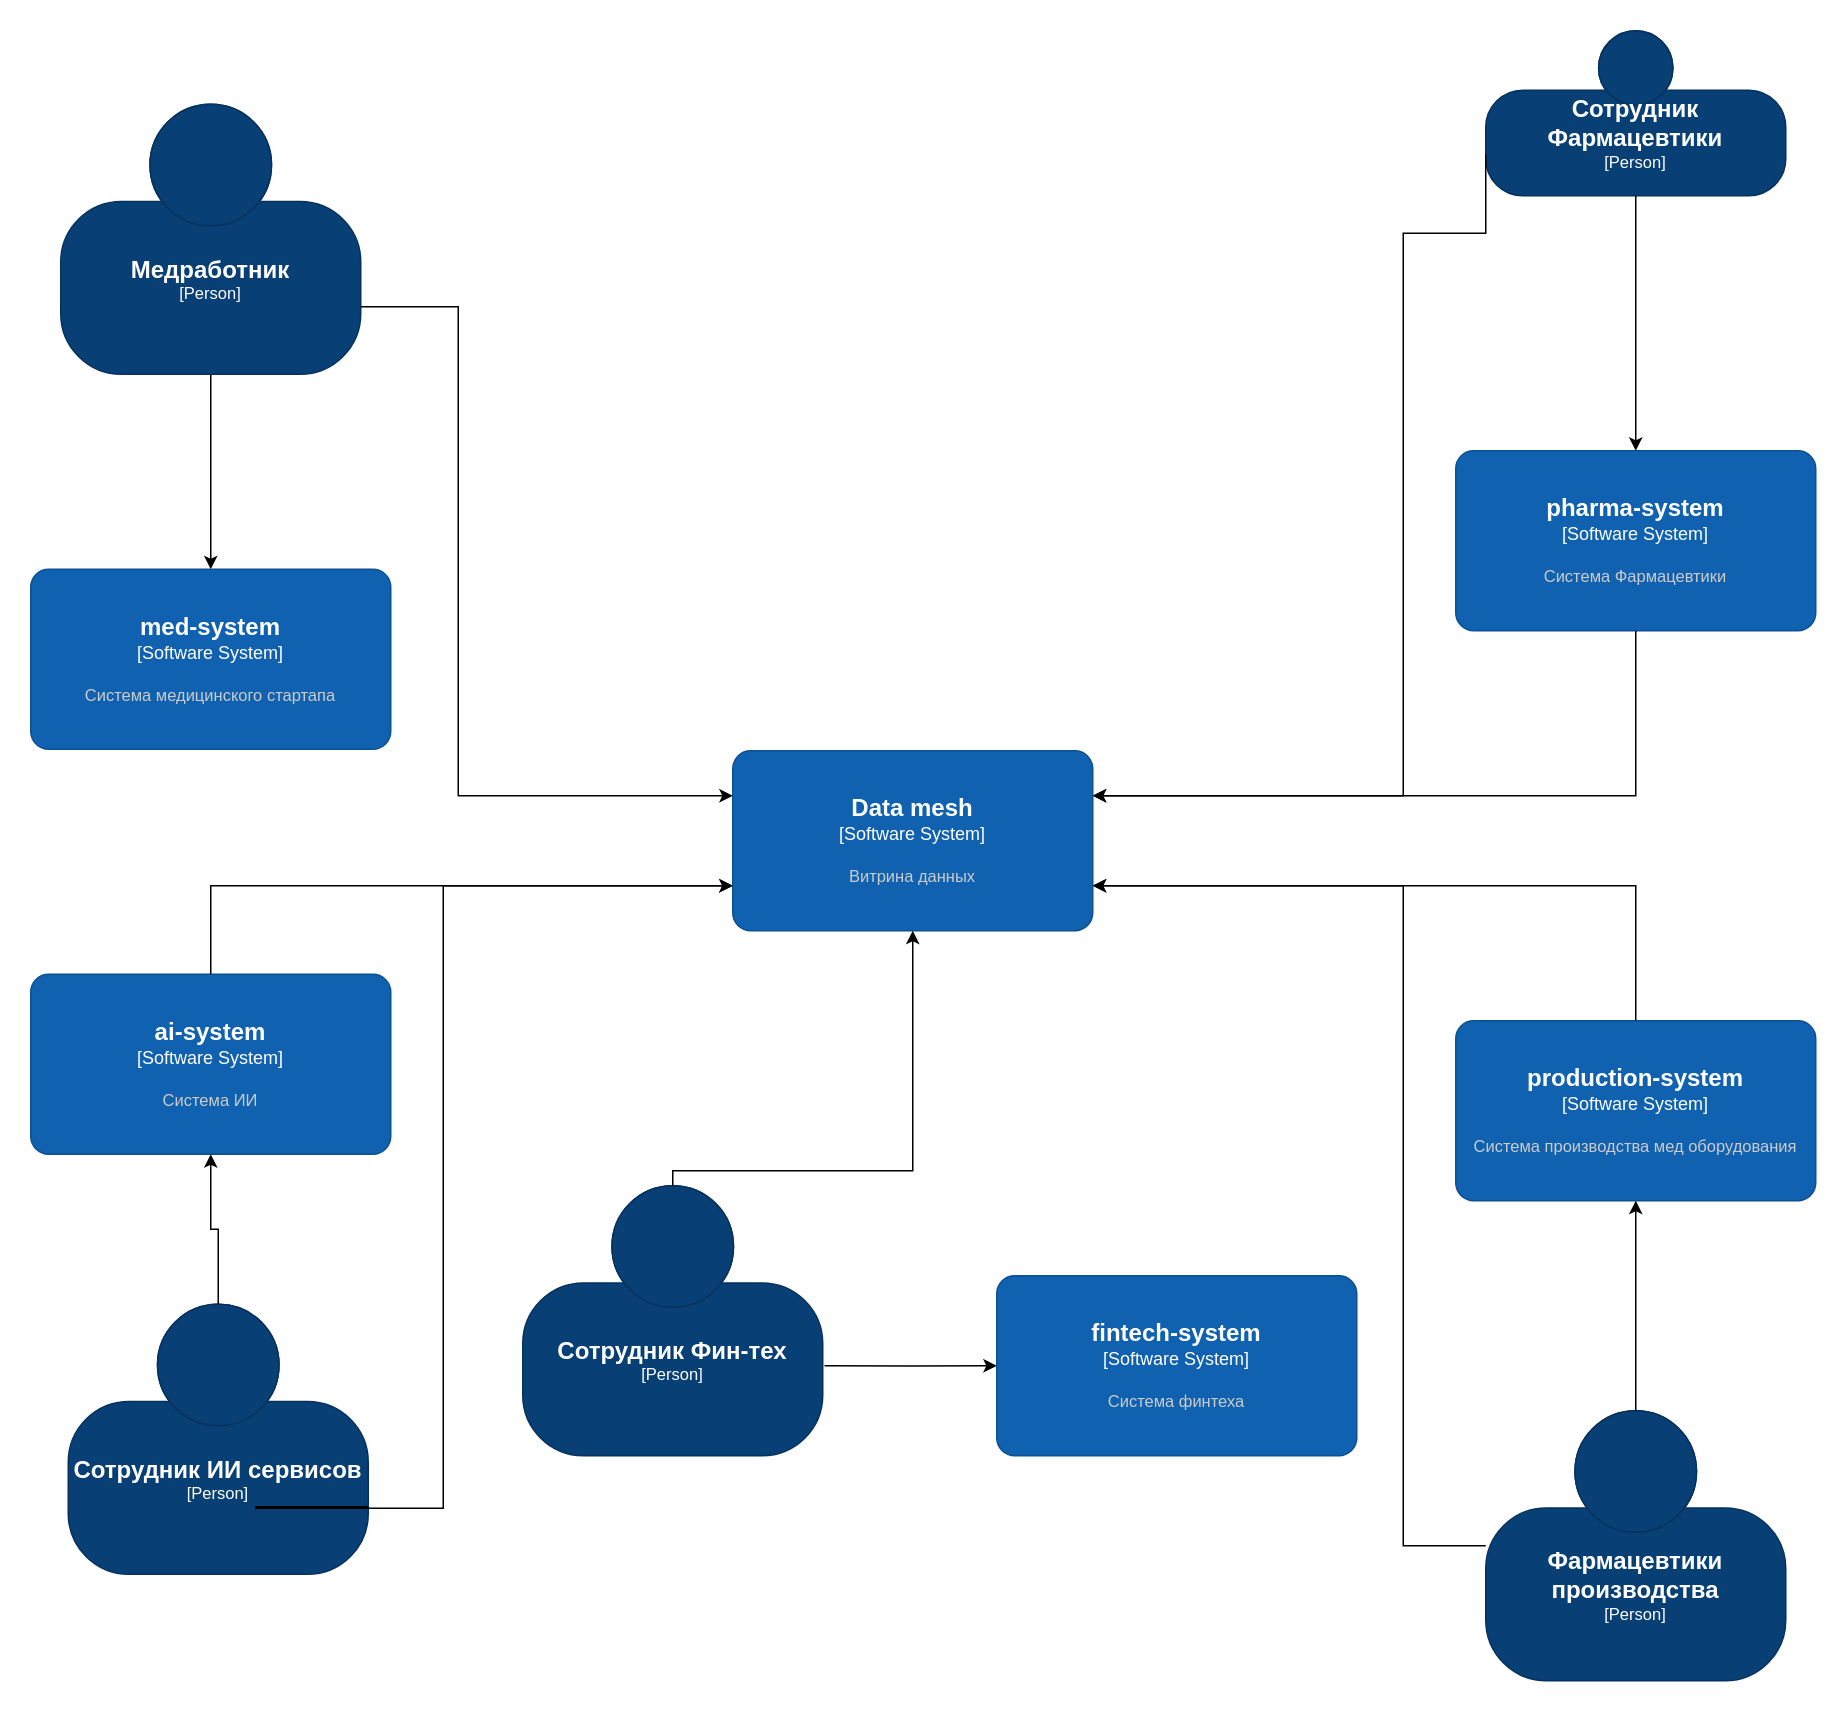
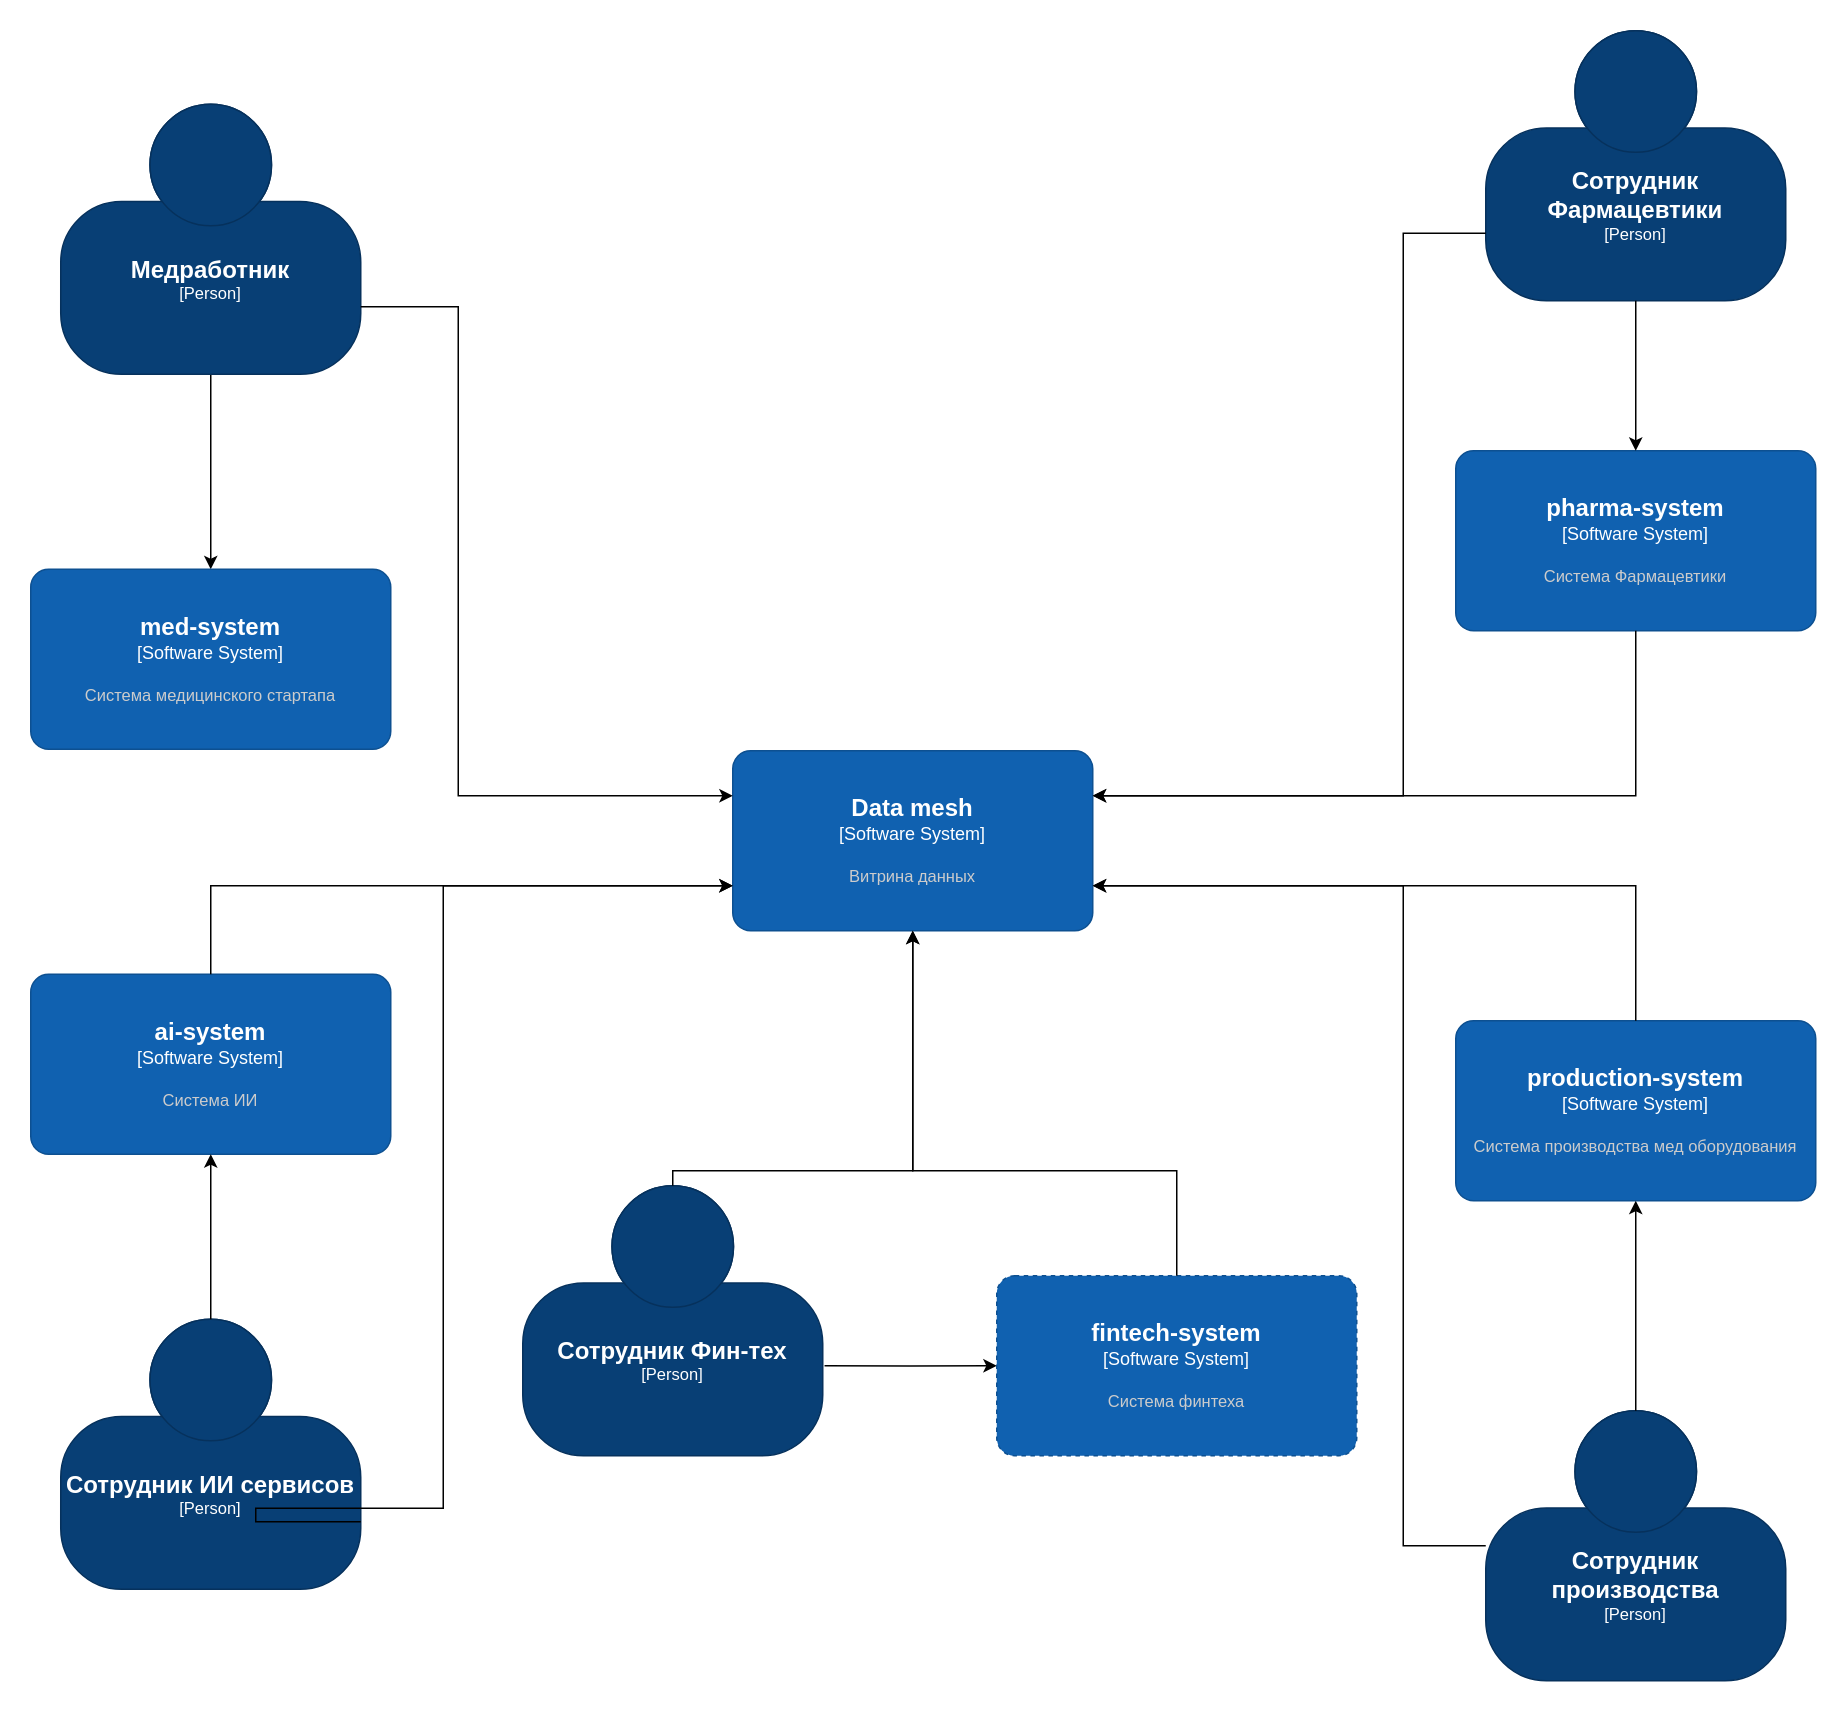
- <mxCell id="6" value="&lt;font style=&quot;font-size: 16px&quot;&gt;&lt;b&gt;Сотрудник Фармацевтики&lt;/b&gt;&lt;/font&gt;&lt;div&gt;[Person]&lt;/div&gt;&lt;br&gt;&lt;div&gt;&lt;font style=&quot;font-size: 11px&quot;&gt;&lt;font color=&quot;#cccccc&quot;&gt;&lt;/font&gt;&lt;/div&gt;" style="html=1;fontSize=11;dashed=0;whiteSpace=wrap;fillColor=#083F75;strokeColor=#06315C;fontColor=#ffffff;shape=mxgraph.c4.person2;align=center;metaEdit=1;points=[[0.5,0,0],[1,0.5,0],[1,0.75,0],[0.75,1,0],[0.5,1,0],[0.25,1,0],[0,0.75,0],[0,0.5,0]];resizable=0;" parent="1" vertex="1"><mxGeometry x="990" y="20" width="200" height="110" as="geometry" /></mxCell>
+ <mxCell id="6" value="&lt;font style=&quot;font-size: 16px&quot;&gt;&lt;b&gt;Сотрудник Фармацевтики&lt;/b&gt;&lt;/font&gt;&lt;div&gt;[Person]&lt;/div&gt;&lt;br&gt;&lt;div&gt;&lt;font style=&quot;font-size: 11px&quot;&gt;&lt;font color=&quot;#cccccc&quot;&gt;&lt;/font&gt;&lt;/div&gt;" style="html=1;fontSize=11;dashed=0;whiteSpace=wrap;fillColor=#083F75;strokeColor=#06315C;fontColor=#ffffff;shape=mxgraph.c4.person2;align=center;metaEdit=1;points=[[0.5,0,0],[1,0.5,0],[1,0.75,0],[0.75,1,0],[0.5,1,0],[0.25,1,0],[0,0.75,0],[0,0.5,0]];resizable=0;" parent="1" vertex="1"><mxGeometry x="990" y="20" width="200" height="180" as="geometry" /></mxCell>
+ <mxCell id="21" style="edgeStyle=orthogonalEdgeStyle;rounded=0;orthogonalLoop=1;jettySize=auto;html=1;exitX=0.5;exitY=0;exitDx=0;exitDy=0;exitPerimeter=0;entryX=0.5;entryY=1;entryDx=0;entryDy=0;entryPerimeter=0;" parent="1" source="9" target="14" edge="1"><mxGeometry relative="1" as="geometry"><Array as="points"><mxPoint x="784" y="780" /><mxPoint x="608" y="780" /></Array></mxGeometry></mxCell>
- <mxCell id="9" value="&lt;font style=&quot;font-size: 16px&quot;&gt;&lt;b&gt;fintech-system&lt;/b&gt;&lt;/font&gt;&lt;div&gt;[Software System]&lt;/div&gt;&lt;br&gt;&lt;div&gt;&lt;font style=&quot;font-size: 11px&quot;&gt;&lt;font color=&quot;#cccccc&quot;&gt;Система финтеха&lt;/font&gt;&lt;/div&gt;" style="rounded=1;whiteSpace=wrap;html=1;labelBackgroundColor=none;fillColor=#1061B0;fontColor=#ffffff;align=center;arcSize=10;strokeColor=#0D5091;metaEdit=1;resizable=0;points=[[0.25,0,0],[0.5,0,0],[0.75,0,0],[1,0.25,0],[1,0.5,0],[1,0.75,0],[0.75,1,0],[0.5,1,0],[0.25,1,0],[0,0.75,0],[0,0.5,0],[0,0.25,0]];" parent="1" vertex="1"><mxGeometry x="664" y="850" width="240" height="120" as="geometry" /></mxCell>
+ <mxCell id="9" value="&lt;font style=&quot;font-size: 16px&quot;&gt;&lt;b&gt;fintech-system&lt;/b&gt;&lt;/font&gt;&lt;div&gt;[Software System]&lt;/div&gt;&lt;br&gt;&lt;div&gt;&lt;font style=&quot;font-size: 11px&quot;&gt;&lt;font color=&quot;#cccccc&quot;&gt;Система финтеха&lt;/font&gt;&lt;/div&gt;" style="rounded=1;whiteSpace=wrap;html=1;labelBackgroundColor=none;fillColor=#1061B0;fontColor=#ffffff;align=center;arcSize=10;strokeColor=#0D5091;metaEdit=1;resizable=0;points=[[0.25,0,0],[0.5,0,0],[0.75,0,0],[1,0.25,0],[1,0.5,0],[1,0.75,0],[0.75,1,0],[0.5,1,0],[0.25,1,0],[0,0.75,0],[0,0.5,0],[0,0.25,0]];dashed=1;" parent="1" vertex="1"><mxGeometry x="664" y="850" width="240" height="120" as="geometry" /></mxCell>
- <mxCell id="8" value="&lt;font style=&quot;font-size: 16px&quot;&gt;&lt;b&gt;Сотрудник ИИ сервисов&lt;/b&gt;&lt;/font&gt;&lt;div&gt;[Person]&lt;/div&gt;&lt;br&gt;&lt;div&gt;&lt;font style=&quot;font-size: 11px&quot;&gt;&lt;font color=&quot;#cccccc&quot;&gt;&lt;/font&gt;&lt;/div&gt;" style="html=1;fontSize=11;dashed=0;whiteSpace=wrap;fillColor=#083F75;strokeColor=#06315C;fontColor=#ffffff;shape=mxgraph.c4.person2;align=center;metaEdit=1;points=[[0.5,0,0],[1,0.5,0],[1,0.75,0],[0.75,1,0],[0.5,1,0],[0.25,1,0],[0,0.75,0],[0,0.5,0]];resizable=0;" parent="1" vertex="1"><mxGeometry x="45" y="869" width="200" height="180" as="geometry" /></mxCell>
+ <mxCell id="8" value="&lt;font style=&quot;font-size: 16px&quot;&gt;&lt;b&gt;Сотрудник ИИ сервисов&lt;/b&gt;&lt;/font&gt;&lt;div&gt;[Person]&lt;/div&gt;&lt;br&gt;&lt;div&gt;&lt;font style=&quot;font-size: 11px&quot;&gt;&lt;font color=&quot;#cccccc&quot;&gt;&lt;/font&gt;&lt;/div&gt;" style="html=1;fontSize=11;dashed=0;whiteSpace=wrap;fillColor=#083F75;strokeColor=#06315C;fontColor=#ffffff;shape=mxgraph.c4.person2;align=center;metaEdit=1;points=[[0.5,0,0],[1,0.5,0],[1,0.75,0],[0.75,1,0],[0.5,1,0],[0.25,1,0],[0,0.75,0],[0,0.5,0]];resizable=0;" parent="1" vertex="1"><mxGeometry x="40" y="879" width="200" height="180" as="geometry" /></mxCell>
- <mxCell id="7" value="&lt;font style=&quot;font-size: 16px&quot;&gt;&lt;b&gt;Фармацевтики производства&lt;/b&gt;&lt;/font&gt;&lt;div&gt;[Person]&lt;/div&gt;&lt;br&gt;&lt;div&gt;&lt;font style=&quot;font-size: 11px&quot;&gt;&lt;font color=&quot;#cccccc&quot;&gt;&lt;/font&gt;&lt;/div&gt;" style="html=1;fontSize=11;dashed=0;whiteSpace=wrap;fillColor=#083F75;strokeColor=#06315C;fontColor=#ffffff;shape=mxgraph.c4.person2;align=center;metaEdit=1;points=[[0.5,0,0],[1,0.5,0],[1,0.75,0],[0.75,1,0],[0.5,1,0],[0.25,1,0],[0,0.75,0],[0,0.5,0]];resizable=0;" parent="1" vertex="1"><mxGeometry x="990" y="940" width="200" height="180" as="geometry" /></mxCell>
+ <mxCell id="7" value="&lt;font style=&quot;font-size: 16px&quot;&gt;&lt;b&gt;Сотрудник производства&lt;/b&gt;&lt;/font&gt;&lt;div&gt;[Person]&lt;/div&gt;&lt;br&gt;&lt;div&gt;&lt;font style=&quot;font-size: 11px&quot;&gt;&lt;font color=&quot;#cccccc&quot;&gt;&lt;/font&gt;&lt;/div&gt;" style="html=1;fontSize=11;dashed=0;whiteSpace=wrap;fillColor=#083F75;strokeColor=#06315C;fontColor=#ffffff;shape=mxgraph.c4.person2;align=center;metaEdit=1;points=[[0.5,0,0],[1,0.5,0],[1,0.75,0],[0.75,1,0],[0.5,1,0],[0.25,1,0],[0,0.75,0],[0,0.5,0]];resizable=0;" parent="1" vertex="1"><mxGeometry x="990" y="940" width="200" height="180" as="geometry" /></mxCell>
